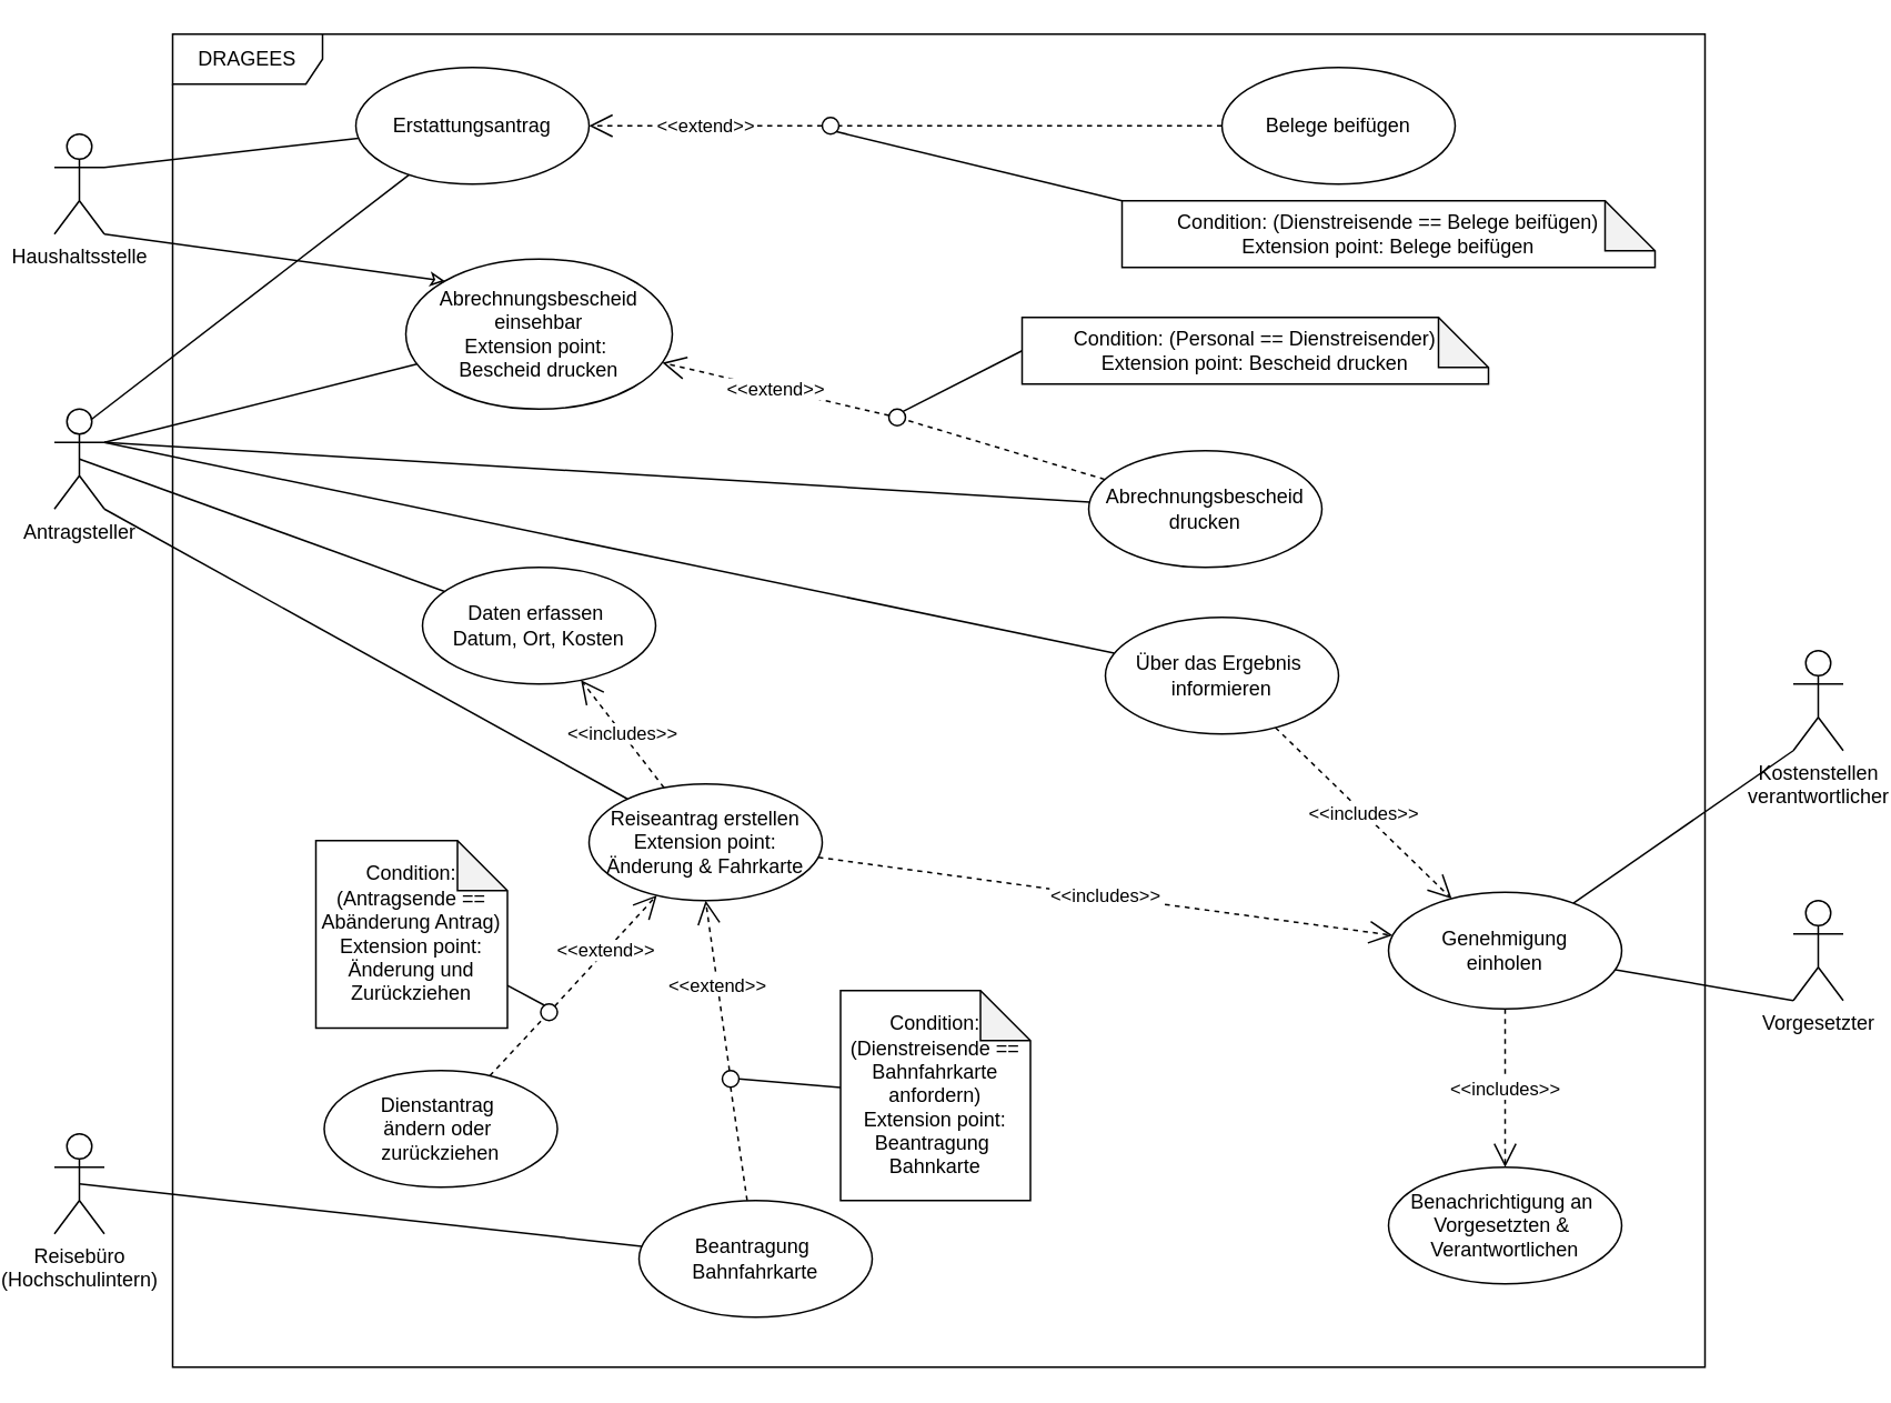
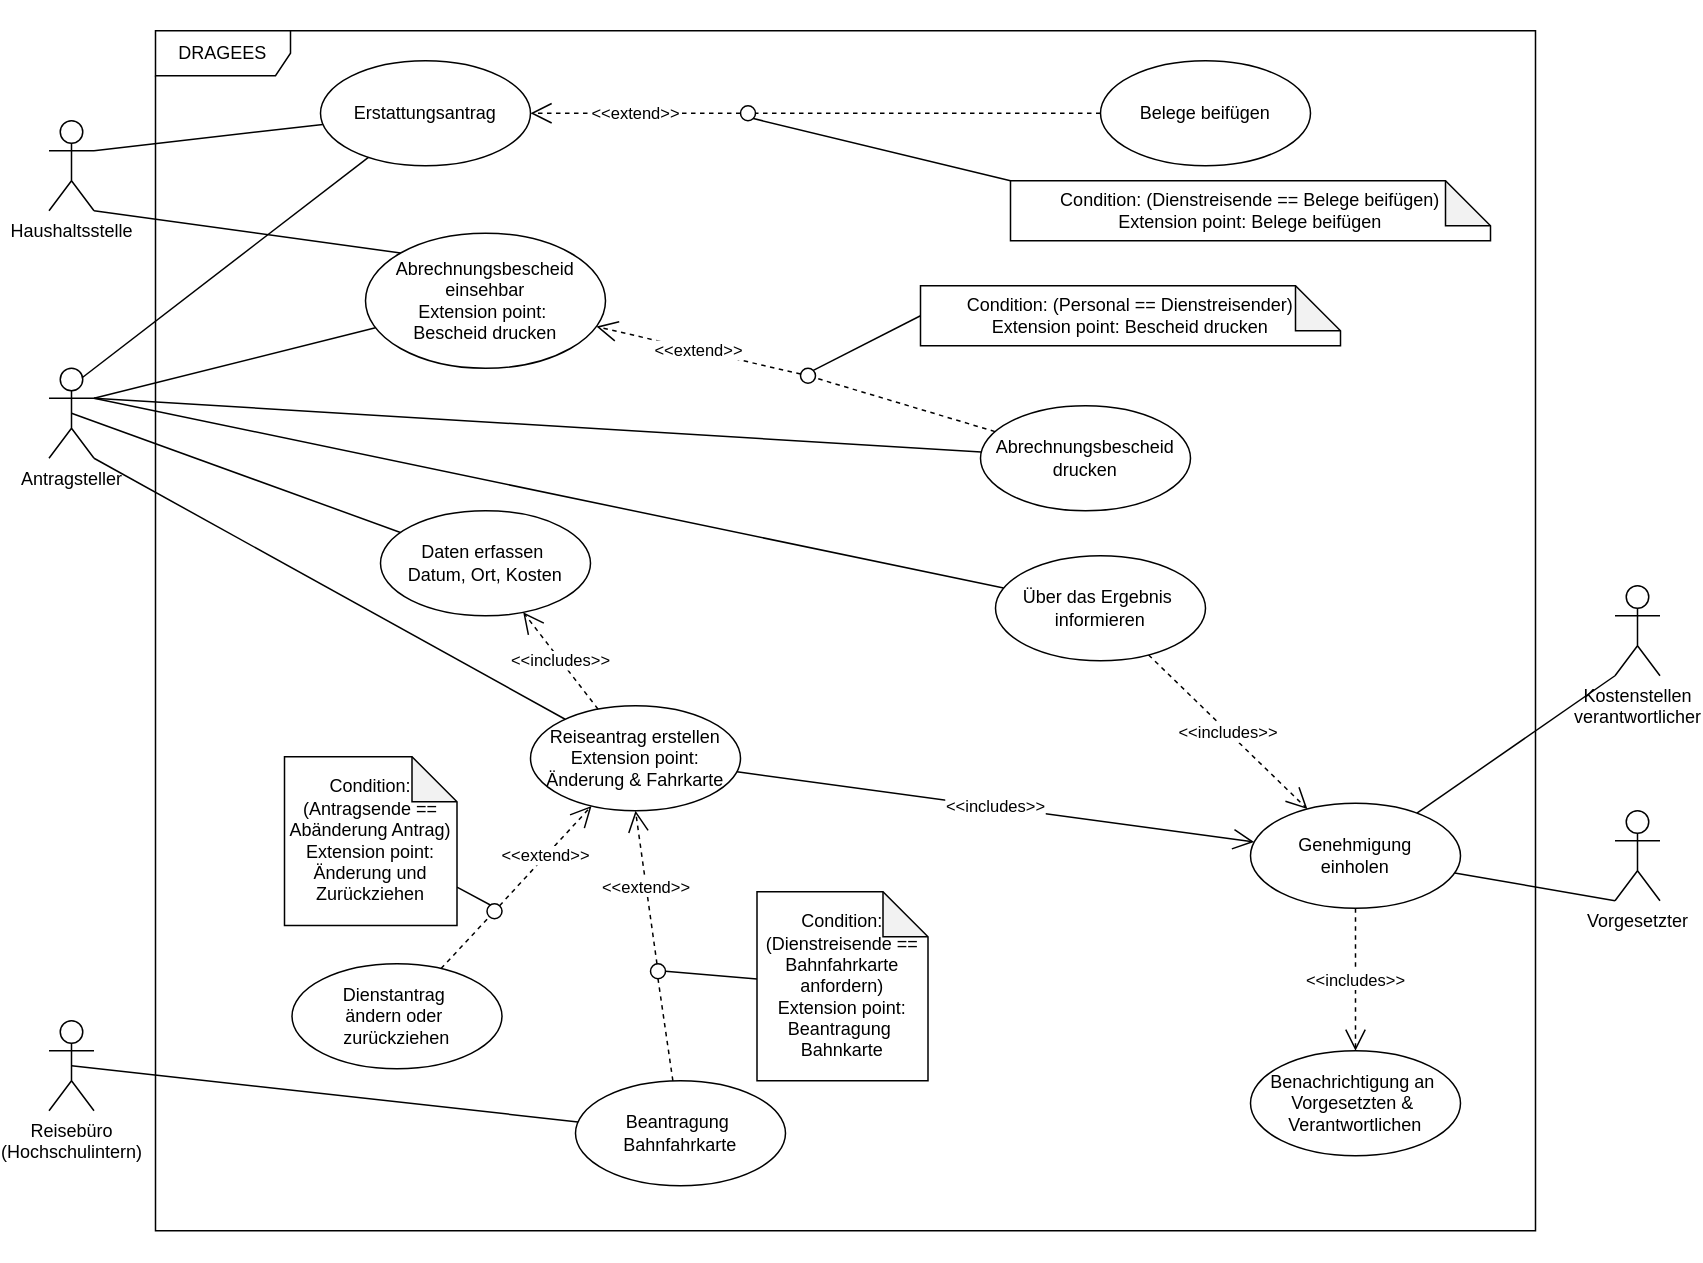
- <mxCell id="22" style="edgeStyle=none;html=1;exitX=1;exitY=1;exitDx=0;exitDy=0;exitPerimeter=0;endArrow=classic;endFill=0;entryX=0;entryY=0;entryDx=0;entryDy=0;" edge="1" parent="1" source="23" target="44"><mxGeometry relative="1" as="geometry" /></mxCell>
+ <mxCell id="22" style="edgeStyle=none;html=1;exitX=1;exitY=1;exitDx=0;exitDy=0;exitPerimeter=0;endArrow=none;endFill=0;entryX=0;entryY=0;entryDx=0;entryDy=0;" edge="1" parent="1" source="23" target="44"><mxGeometry relative="1" as="geometry" /></mxCell>
- <mxCell id="28" value="&amp;lt;&amp;lt;includes&amp;gt;&amp;gt;" style="endArrow=open;endSize=12;dashed=1;html=1;" parent="1" source="3" target="16" edge="1"><mxGeometry width="160" relative="1" as="geometry"><mxPoint x="531" y="300" as="sourcePoint" /><mxPoint x="691" y="300" as="targetPoint" /></mxGeometry></mxCell>
+ <mxCell id="28" value="&amp;lt;&amp;lt;includes&amp;gt;&amp;gt;" style="endArrow=open;endSize=12;dashed=0;html=1;" parent="1" source="3" target="16" edge="1"><mxGeometry width="160" relative="1" as="geometry"><mxPoint x="531" y="300" as="sourcePoint" /><mxPoint x="691" y="300" as="targetPoint" /></mxGeometry></mxCell>
